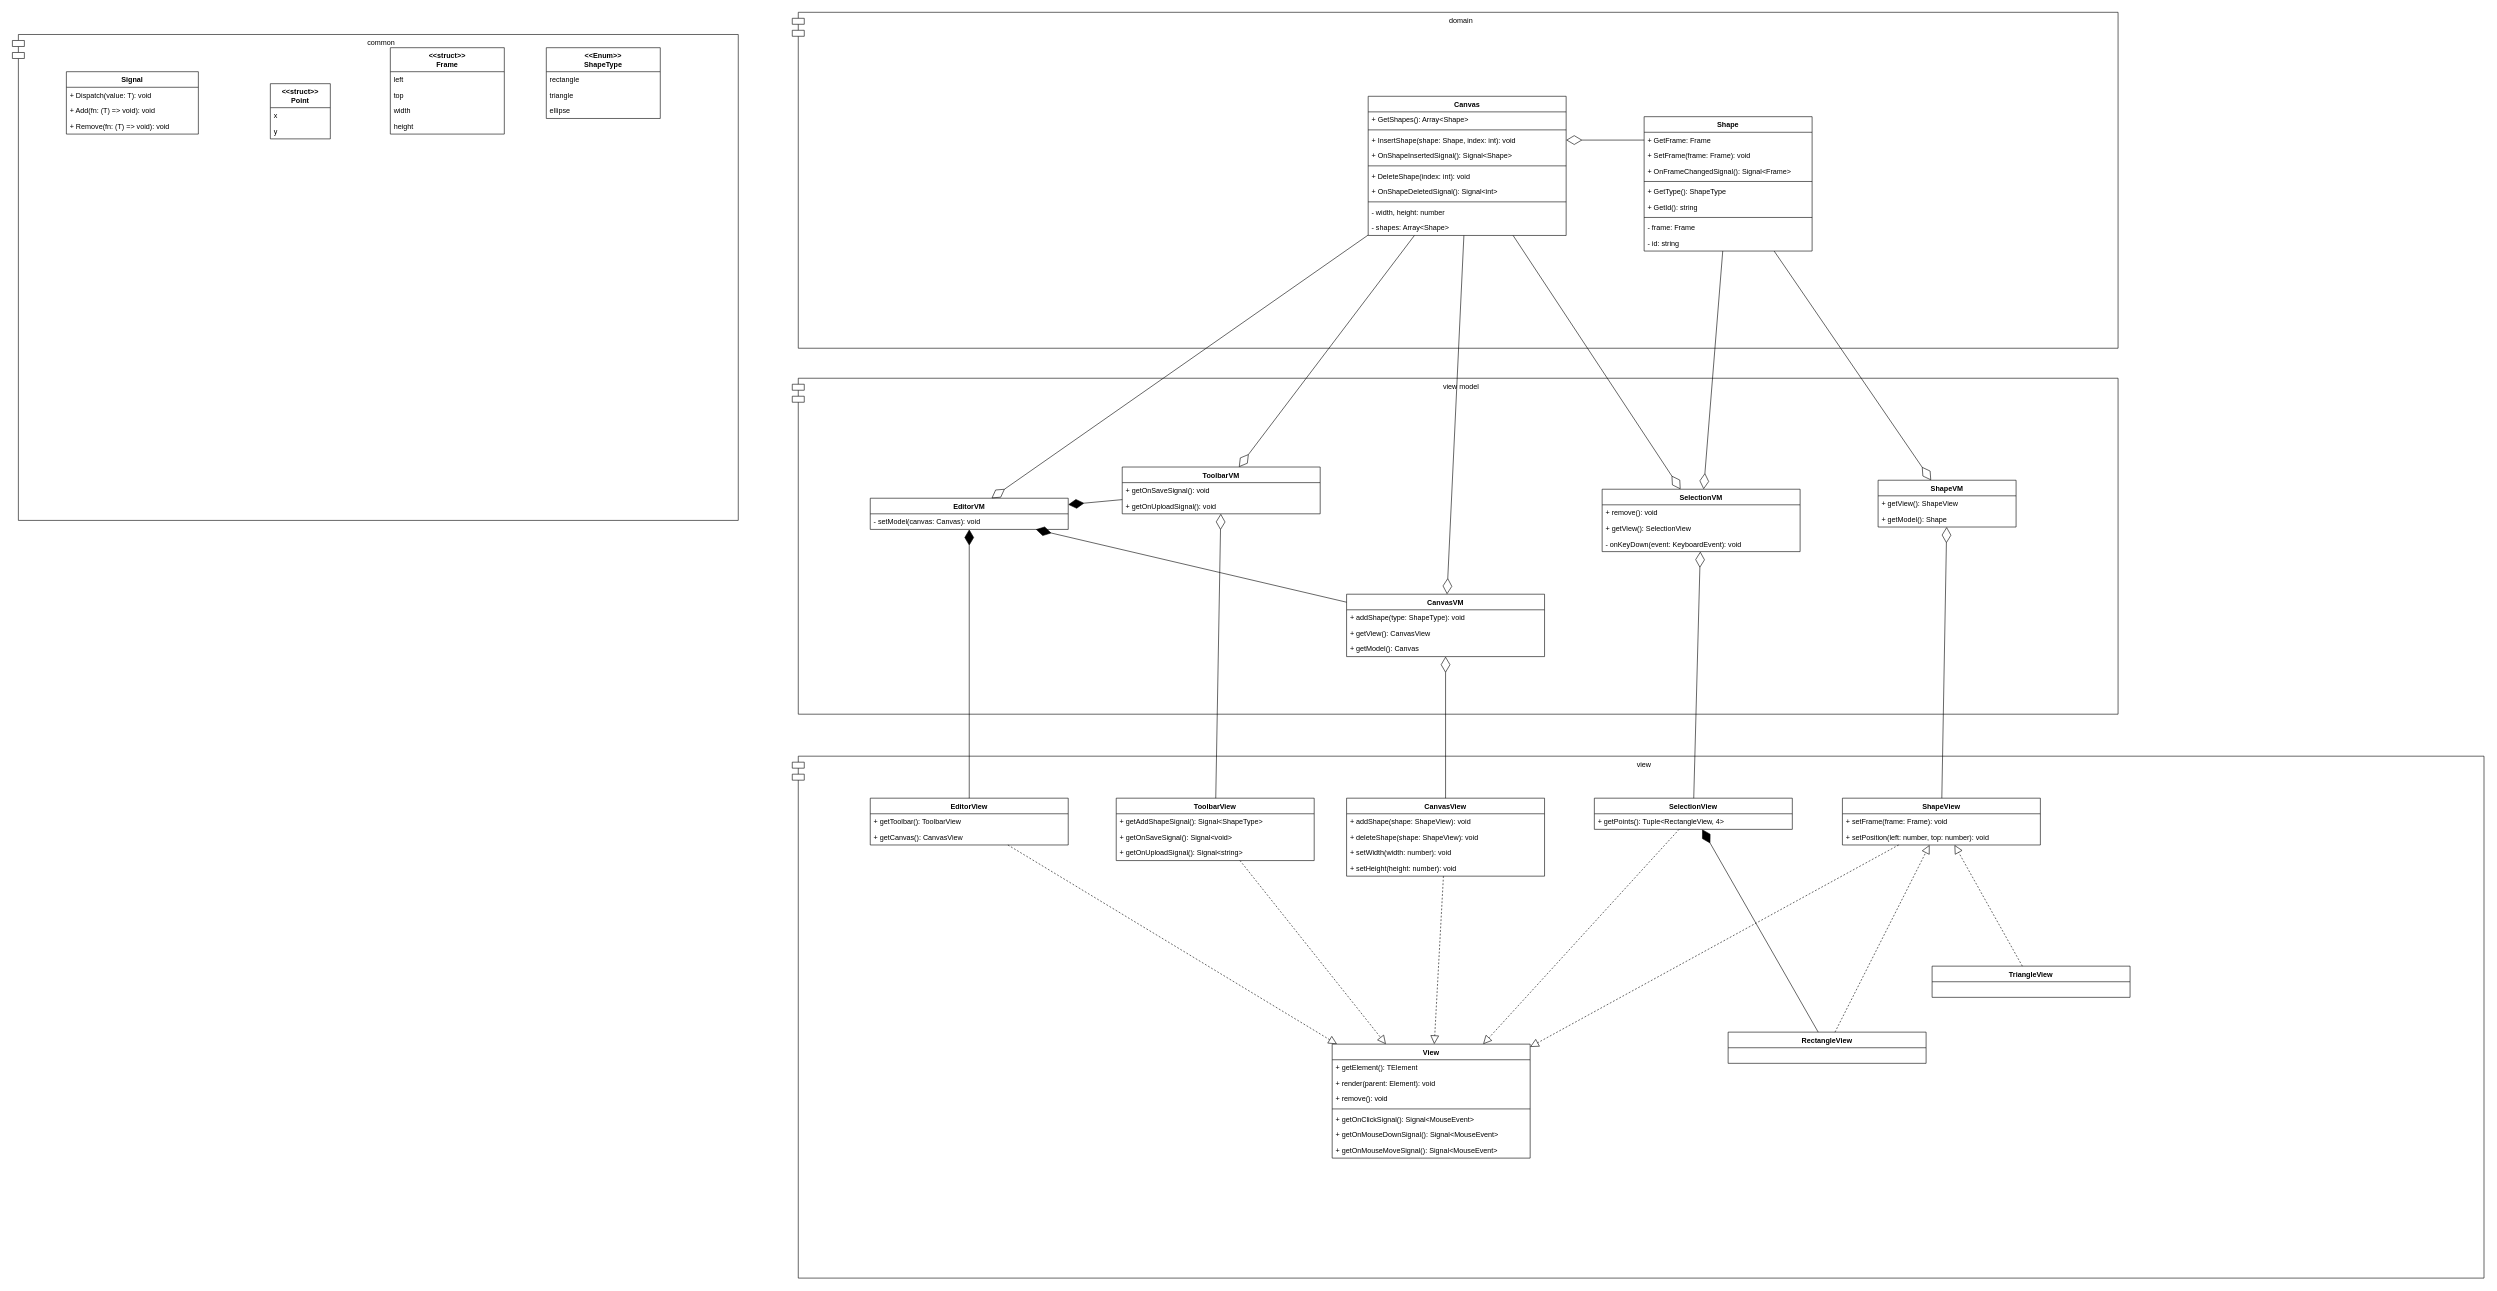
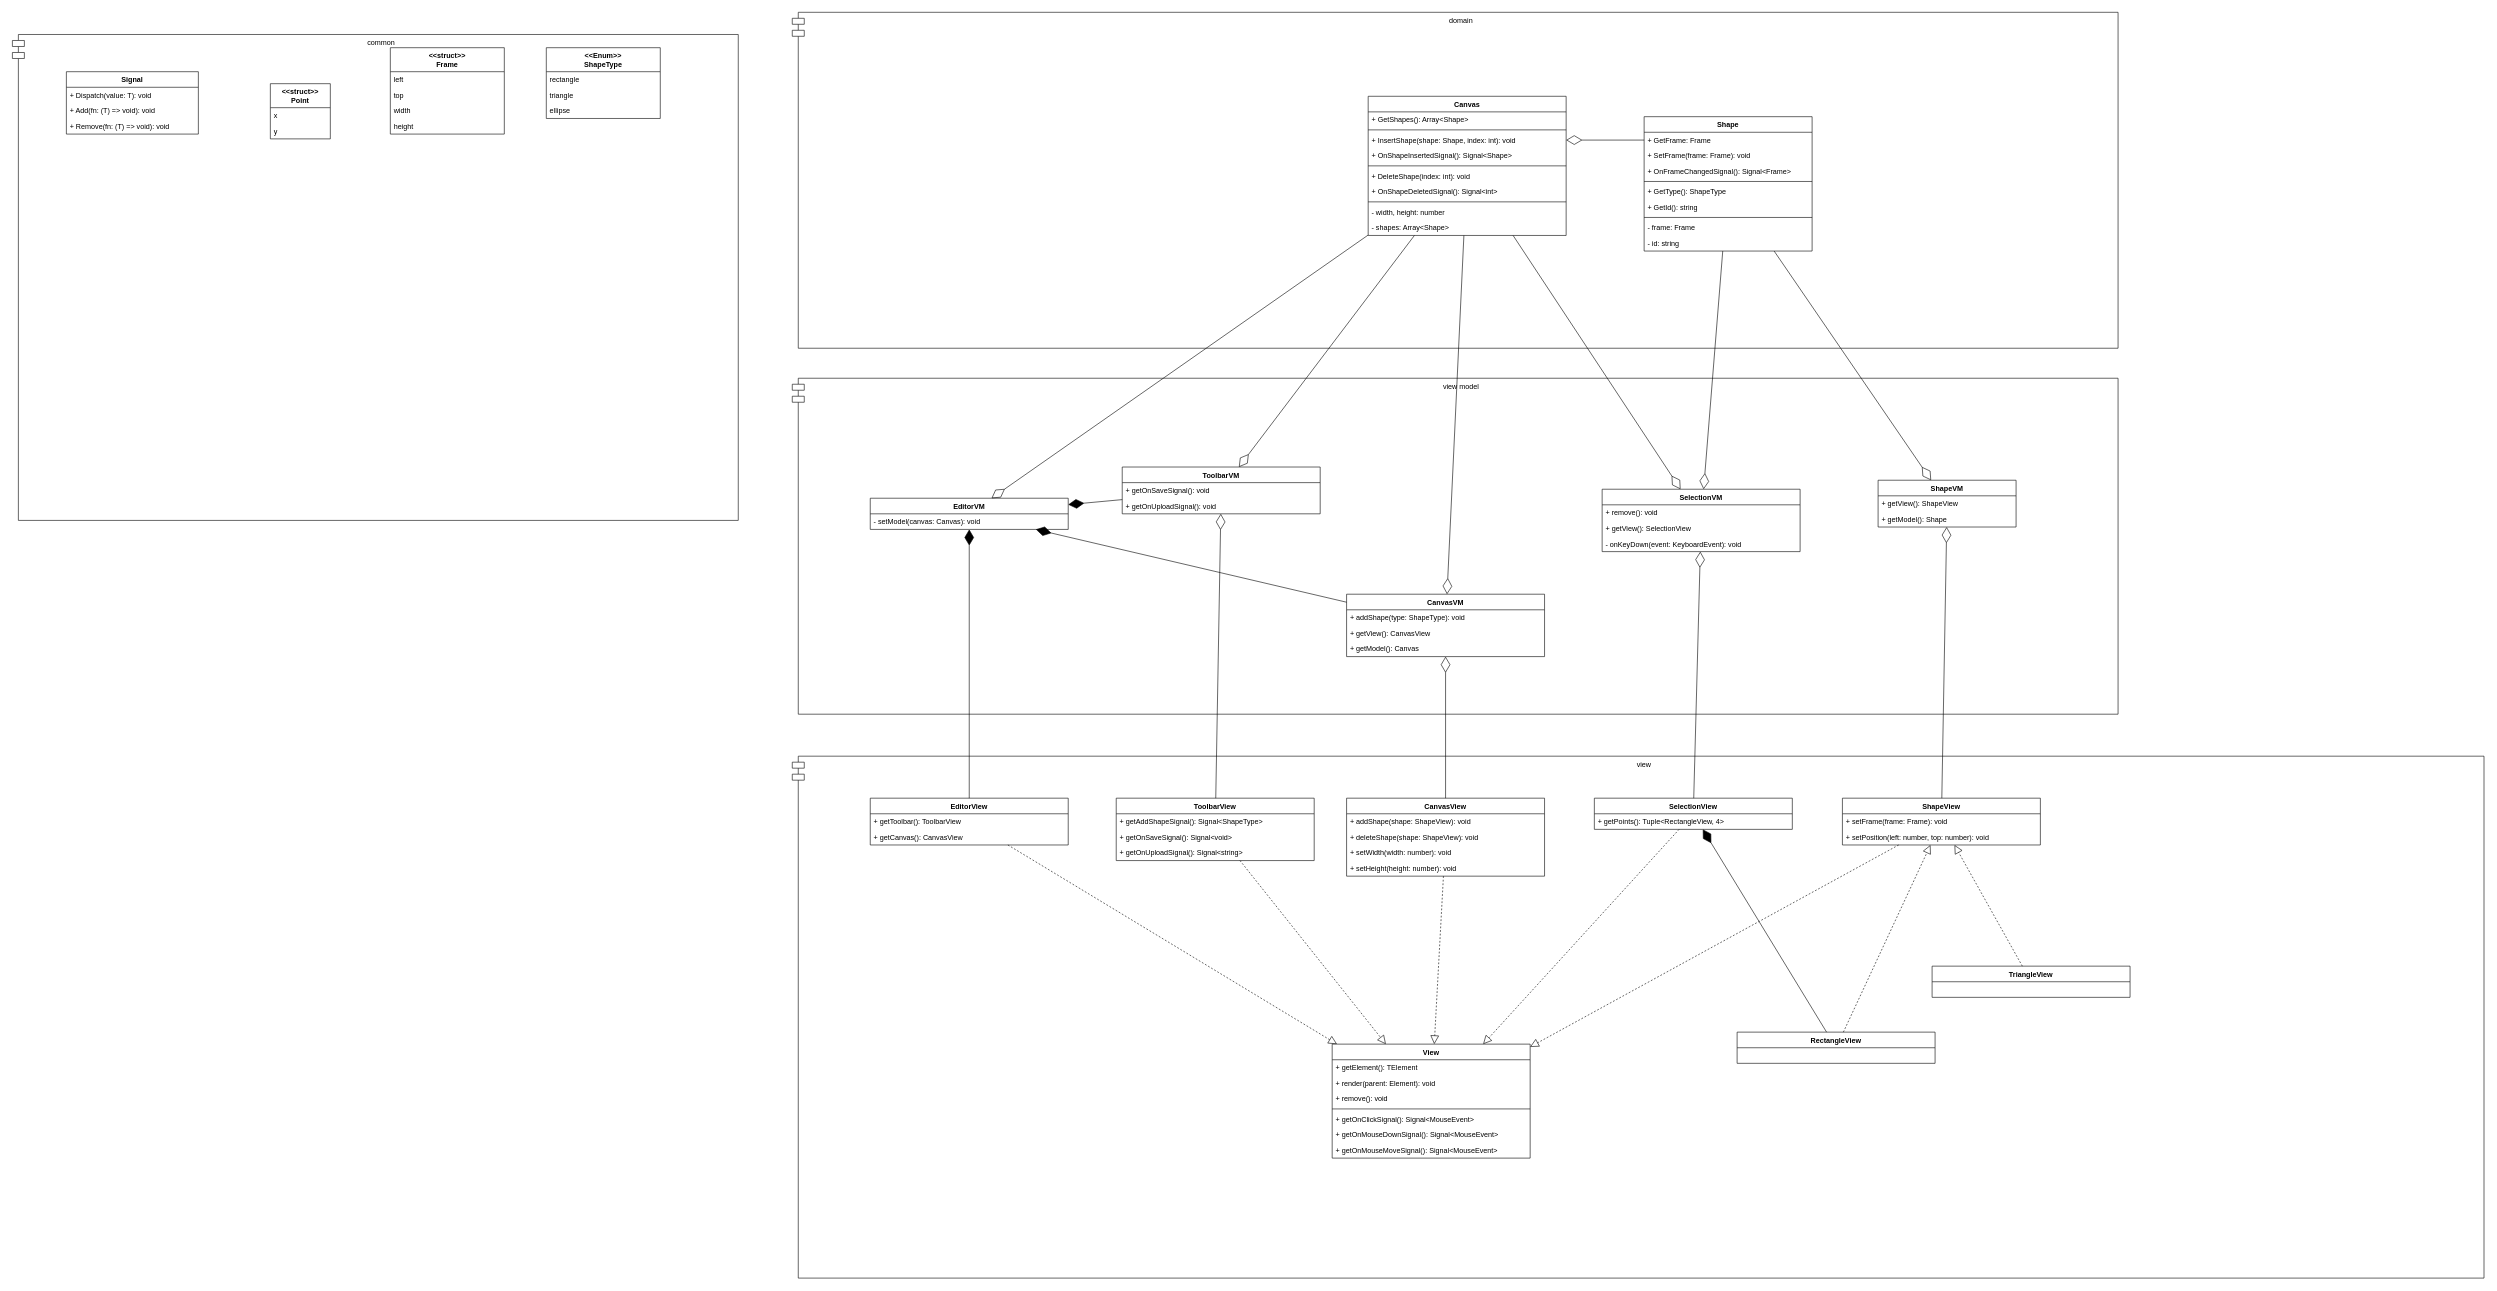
- <mxCell id="101" value="RectangleView" style="swimlane;fontStyle=1;align=center;verticalAlign=top;childLayout=stackLayout;horizontal=1;startSize=26;horizontalStack=0;resizeParent=1;resizeParentMax=0;resizeLast=0;collapsible=1;marginBottom=0;" vertex="1" parent="1"><mxGeometry x="2880" y="1720" width="330" height="52" as="geometry"><mxRectangle x="160" y="410" width="80" height="26" as="alternateBounds" /></mxGeometry></mxCell>
+ <mxCell id="101" value="RectangleView" style="swimlane;fontStyle=1;align=center;verticalAlign=top;childLayout=stackLayout;horizontal=1;startSize=26;horizontalStack=0;resizeParent=1;resizeParentMax=0;resizeLast=0;collapsible=1;marginBottom=0;" vertex="1" parent="1"><mxGeometry x="2895" y="1720" width="330" height="52" as="geometry"><mxRectangle x="160" y="410" width="80" height="26" as="alternateBounds" /></mxGeometry></mxCell>
